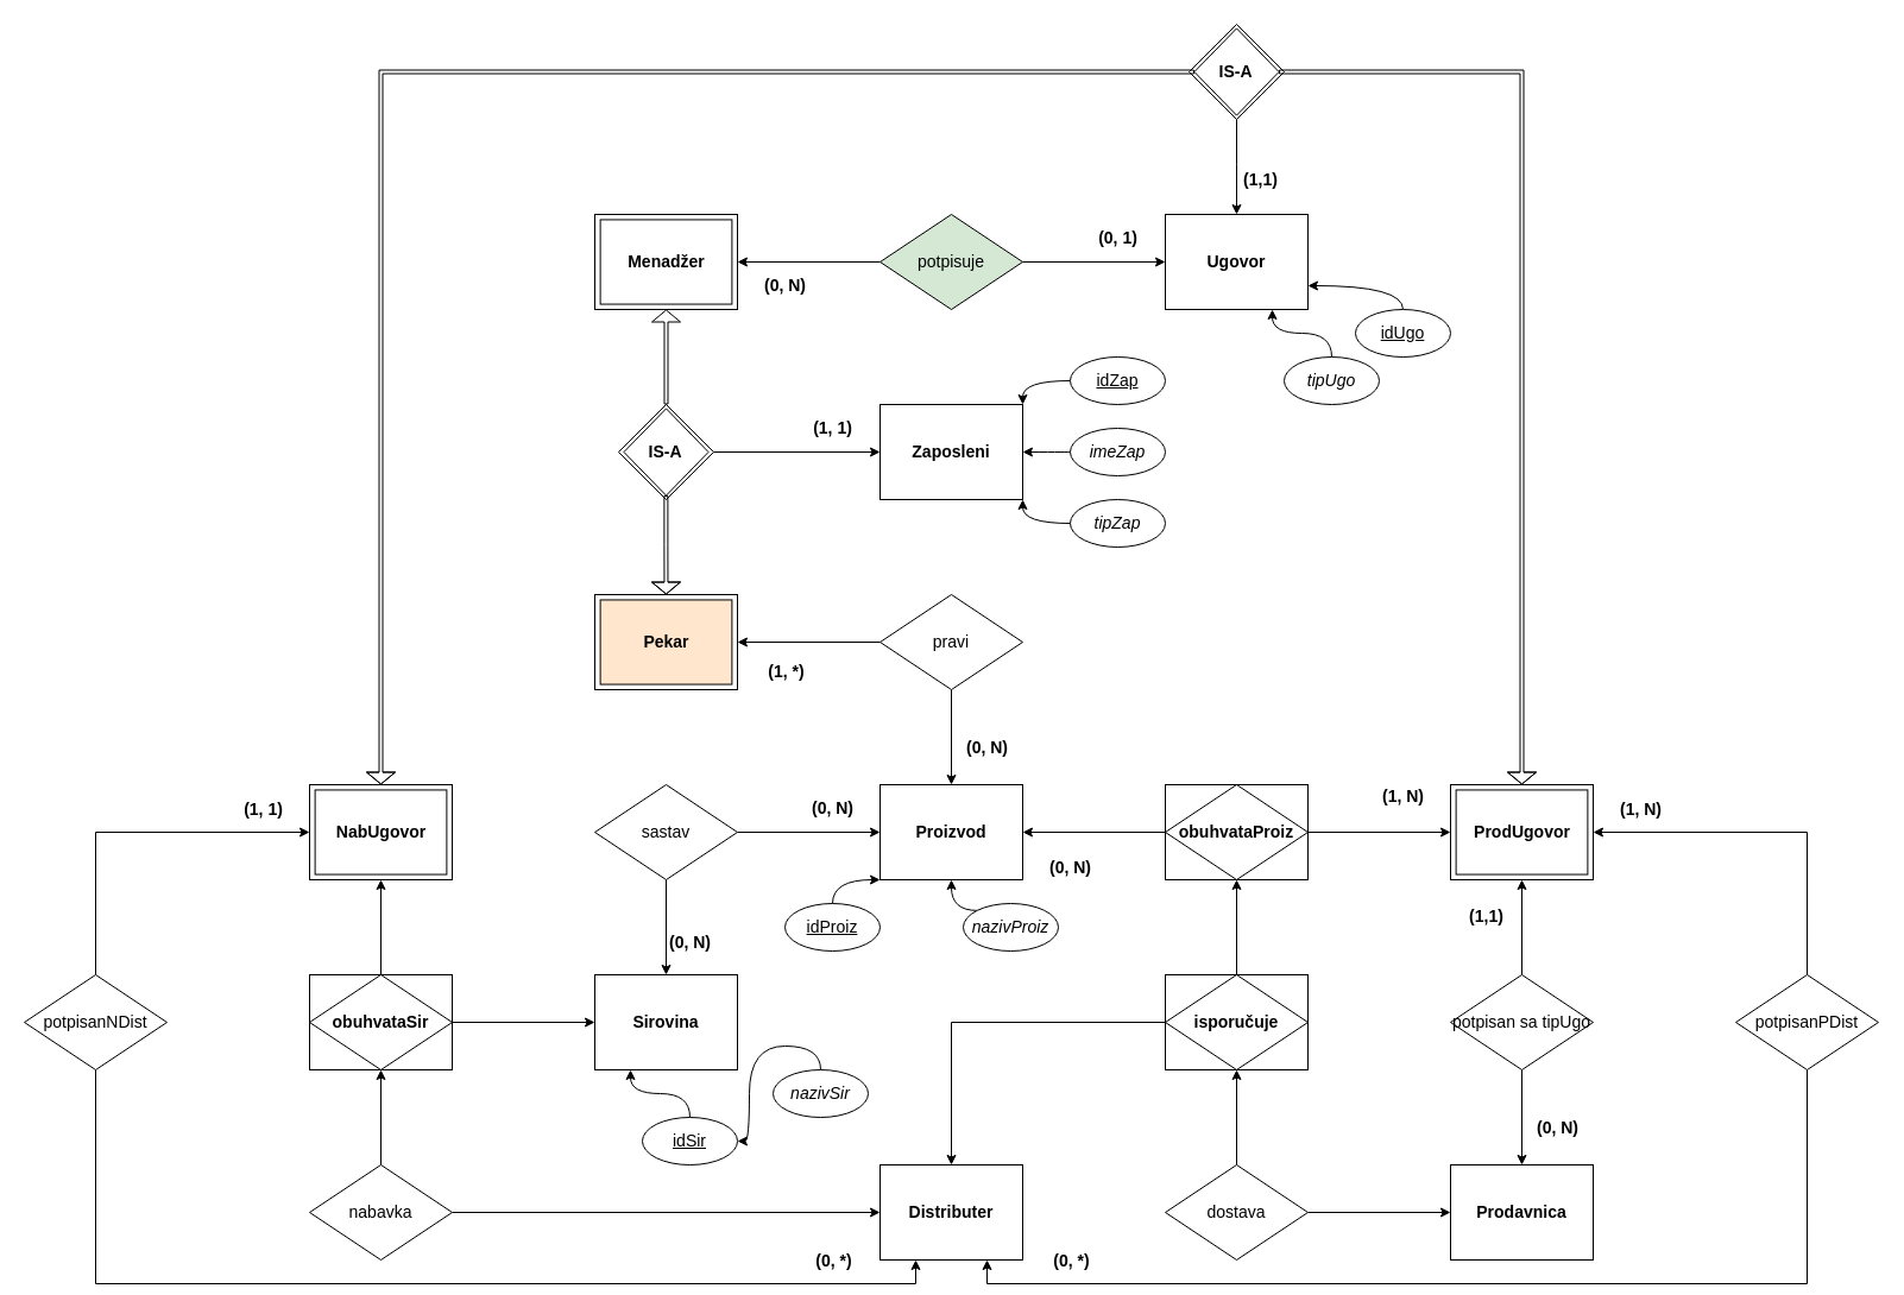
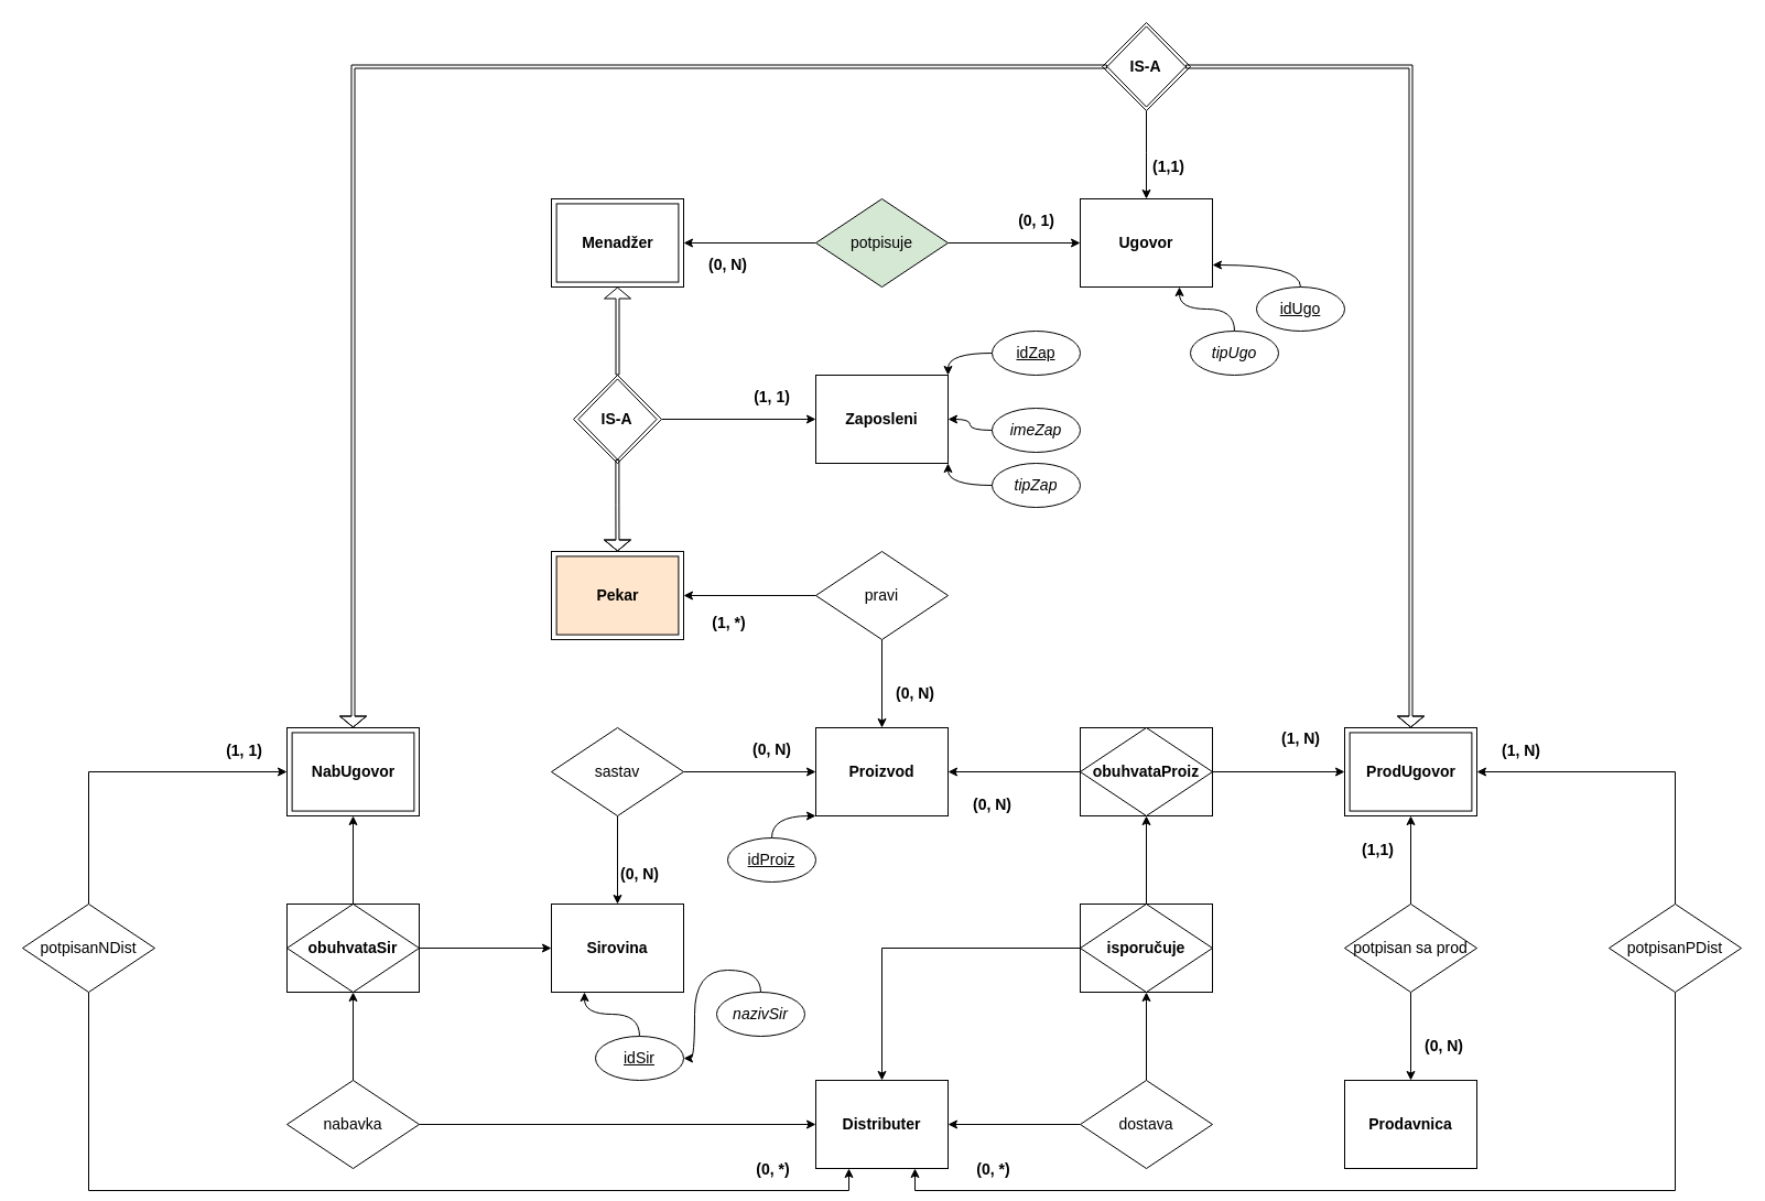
- <mxCell id="68" value="&lt;i&gt;imeZap&lt;/i&gt;" style="ellipse;whiteSpace=wrap;html=1;fontSize=14;" vertex="1" parent="1"><mxGeometry x="900" y="360" width="80" height="40" as="geometry" /></mxCell>
+ <mxCell id="68" value="&lt;i&gt;imeZap&lt;/i&gt;" style="ellipse;whiteSpace=wrap;html=1;fontSize=14;" vertex="1" parent="1"><mxGeometry x="900" y="370" width="80" height="40" as="geometry" /></mxCell>
- <mxCell id="79" style="edgeStyle=orthogonalEdgeStyle;curved=1;rounded=0;orthogonalLoop=1;jettySize=auto;html=1;exitX=0;exitY=0;exitDx=0;exitDy=0;entryX=0.5;entryY=1;entryDx=0;entryDy=0;fontSize=14;" edge="1" parent="1" source="80" target="11"><mxGeometry relative="1" as="geometry" /></mxCell>
- <mxCell id="80" value="&lt;i&gt;nazivProiz&lt;/i&gt;" style="ellipse;whiteSpace=wrap;html=1;fontSize=14;" vertex="1" parent="1"><mxGeometry x="810" y="760" width="80" height="40" as="geometry" /></mxCell>
- <mxCell id="16" value="&lt;font style=&quot;font-size: 14px&quot;&gt;potpisan sa tipUgo&lt;/font&gt;" style="rhombus;whiteSpace=wrap;html=1;" parent="1" vertex="1"><mxGeometry x="1220" y="820" width="120" height="80" as="geometry" /></mxCell>
+ <mxCell id="16" value="&lt;font style=&quot;font-size: 14px&quot;&gt;potpisan sa prod&lt;/font&gt;" style="rhombus;whiteSpace=wrap;html=1;" parent="1" vertex="1"><mxGeometry x="1220" y="820" width="120" height="80" as="geometry" /></mxCell>
- <mxCell id="59" style="edgeStyle=orthogonalEdgeStyle;rounded=0;orthogonalLoop=1;jettySize=auto;html=1;entryX=0;entryY=0.5;entryDx=0;entryDy=0;" edge="1" parent="1" source="61" target="3"><mxGeometry relative="1" as="geometry" /></mxCell>
+ <mxCell id="59" style="edgeStyle=orthogonalEdgeStyle;rounded=0;orthogonalLoop=1;jettySize=auto;html=1;" edge="1" parent="1" source="61" target="2"><mxGeometry relative="1" as="geometry" /></mxCell>
